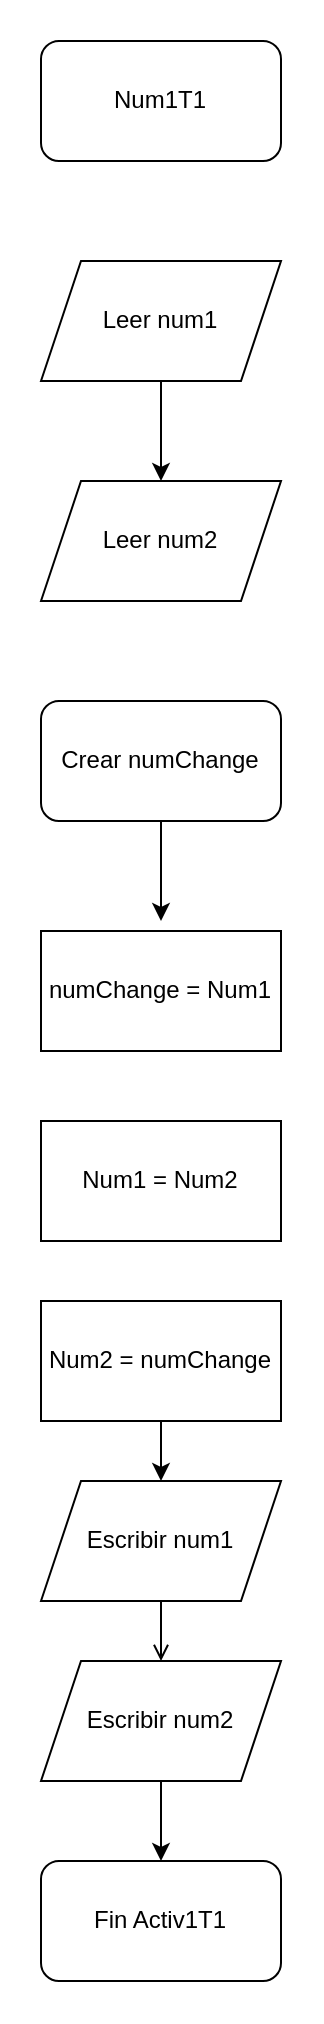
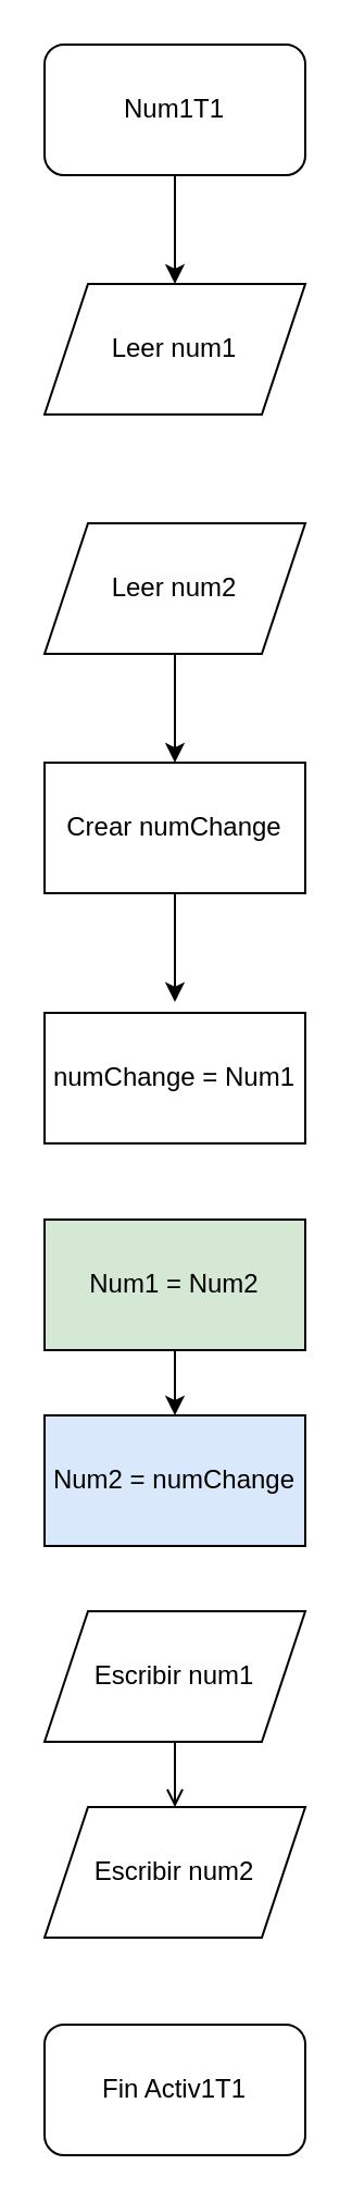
+ <mxCell id="2" style="edgeStyle=orthogonalEdgeStyle;rounded=0;orthogonalLoop=1;jettySize=auto;html=1;entryX=0.5;entryY=0;entryDx=0;entryDy=0;" edge="1" parent="1" source="3" target="5"><mxGeometry relative="1" as="geometry" /></mxCell>
- <mxCell id="4" style="edgeStyle=orthogonalEdgeStyle;rounded=0;orthogonalLoop=1;jettySize=auto;html=1;entryX=0.5;entryY=0;entryDx=0;entryDy=0;" edge="1" parent="1" source="5" target="7"><mxGeometry relative="1" as="geometry" /></mxCell>
+ <mxCell id="6" style="edgeStyle=orthogonalEdgeStyle;rounded=0;orthogonalLoop=1;jettySize=auto;html=1;entryX=0.5;entryY=0;entryDx=0;entryDy=0;" edge="1" parent="1" source="7" target="9"><mxGeometry relative="1" as="geometry" /></mxCell>
- <mxCell id="9" value="Crear numChange" style="whiteSpace=wrap;html=1;rounded=1;" vertex="1" parent="1"><mxGeometry x="20" y="350" width="120" height="60" as="geometry" /></mxCell>
+ <mxCell id="9" value="Crear numChange" style="rounded=0;whiteSpace=wrap;html=1;" vertex="1" parent="1"><mxGeometry x="20" y="350" width="120" height="60" as="geometry" /></mxCell>
- <mxCell id="14" value="Num1 = Num2" style="rounded=0;whiteSpace=wrap;html=1;" vertex="1" parent="1"><mxGeometry x="20" y="560" width="120" height="60" as="geometry" /></mxCell>
+ <mxCell id="14" value="Num1 = Num2" style="rounded=0;whiteSpace=wrap;html=1;fillColor=#d5e8d4;" vertex="1" parent="1"><mxGeometry x="20" y="560" width="120" height="60" as="geometry" /></mxCell>
+ <mxCell id="13" style="edgeStyle=orthogonalEdgeStyle;rounded=0;orthogonalLoop=1;jettySize=auto;html=1;entryX=0.5;entryY=0;entryDx=0;entryDy=0;" edge="1" parent="1" source="14" target="12"><mxGeometry relative="1" as="geometry" /></mxCell>
- <mxCell id="12" value="Num2 = numChange" style="rounded=0;whiteSpace=wrap;html=1;" vertex="1" parent="1"><mxGeometry x="20" y="650" width="120" height="60" as="geometry" /></mxCell>
+ <mxCell id="12" value="Num2 = numChange" style="rounded=0;whiteSpace=wrap;html=1;fillColor=#dae8fc;" vertex="1" parent="1"><mxGeometry x="20" y="650" width="120" height="60" as="geometry" /></mxCell>
- <mxCell id="11" style="edgeStyle=orthogonalEdgeStyle;rounded=0;orthogonalLoop=1;jettySize=auto;html=1;entryX=0.5;entryY=0;entryDx=0;entryDy=0;" edge="1" parent="1" source="12" target="17"><mxGeometry relative="1" as="geometry" /></mxCell>
- <mxCell id="18" style="edgeStyle=orthogonalEdgeStyle;rounded=0;orthogonalLoop=1;jettySize=auto;html=1;entryX=0.5;entryY=0;entryDx=0;entryDy=0;" edge="1" parent="1" source="19" target="15"><mxGeometry relative="1" as="geometry" /></mxCell>
